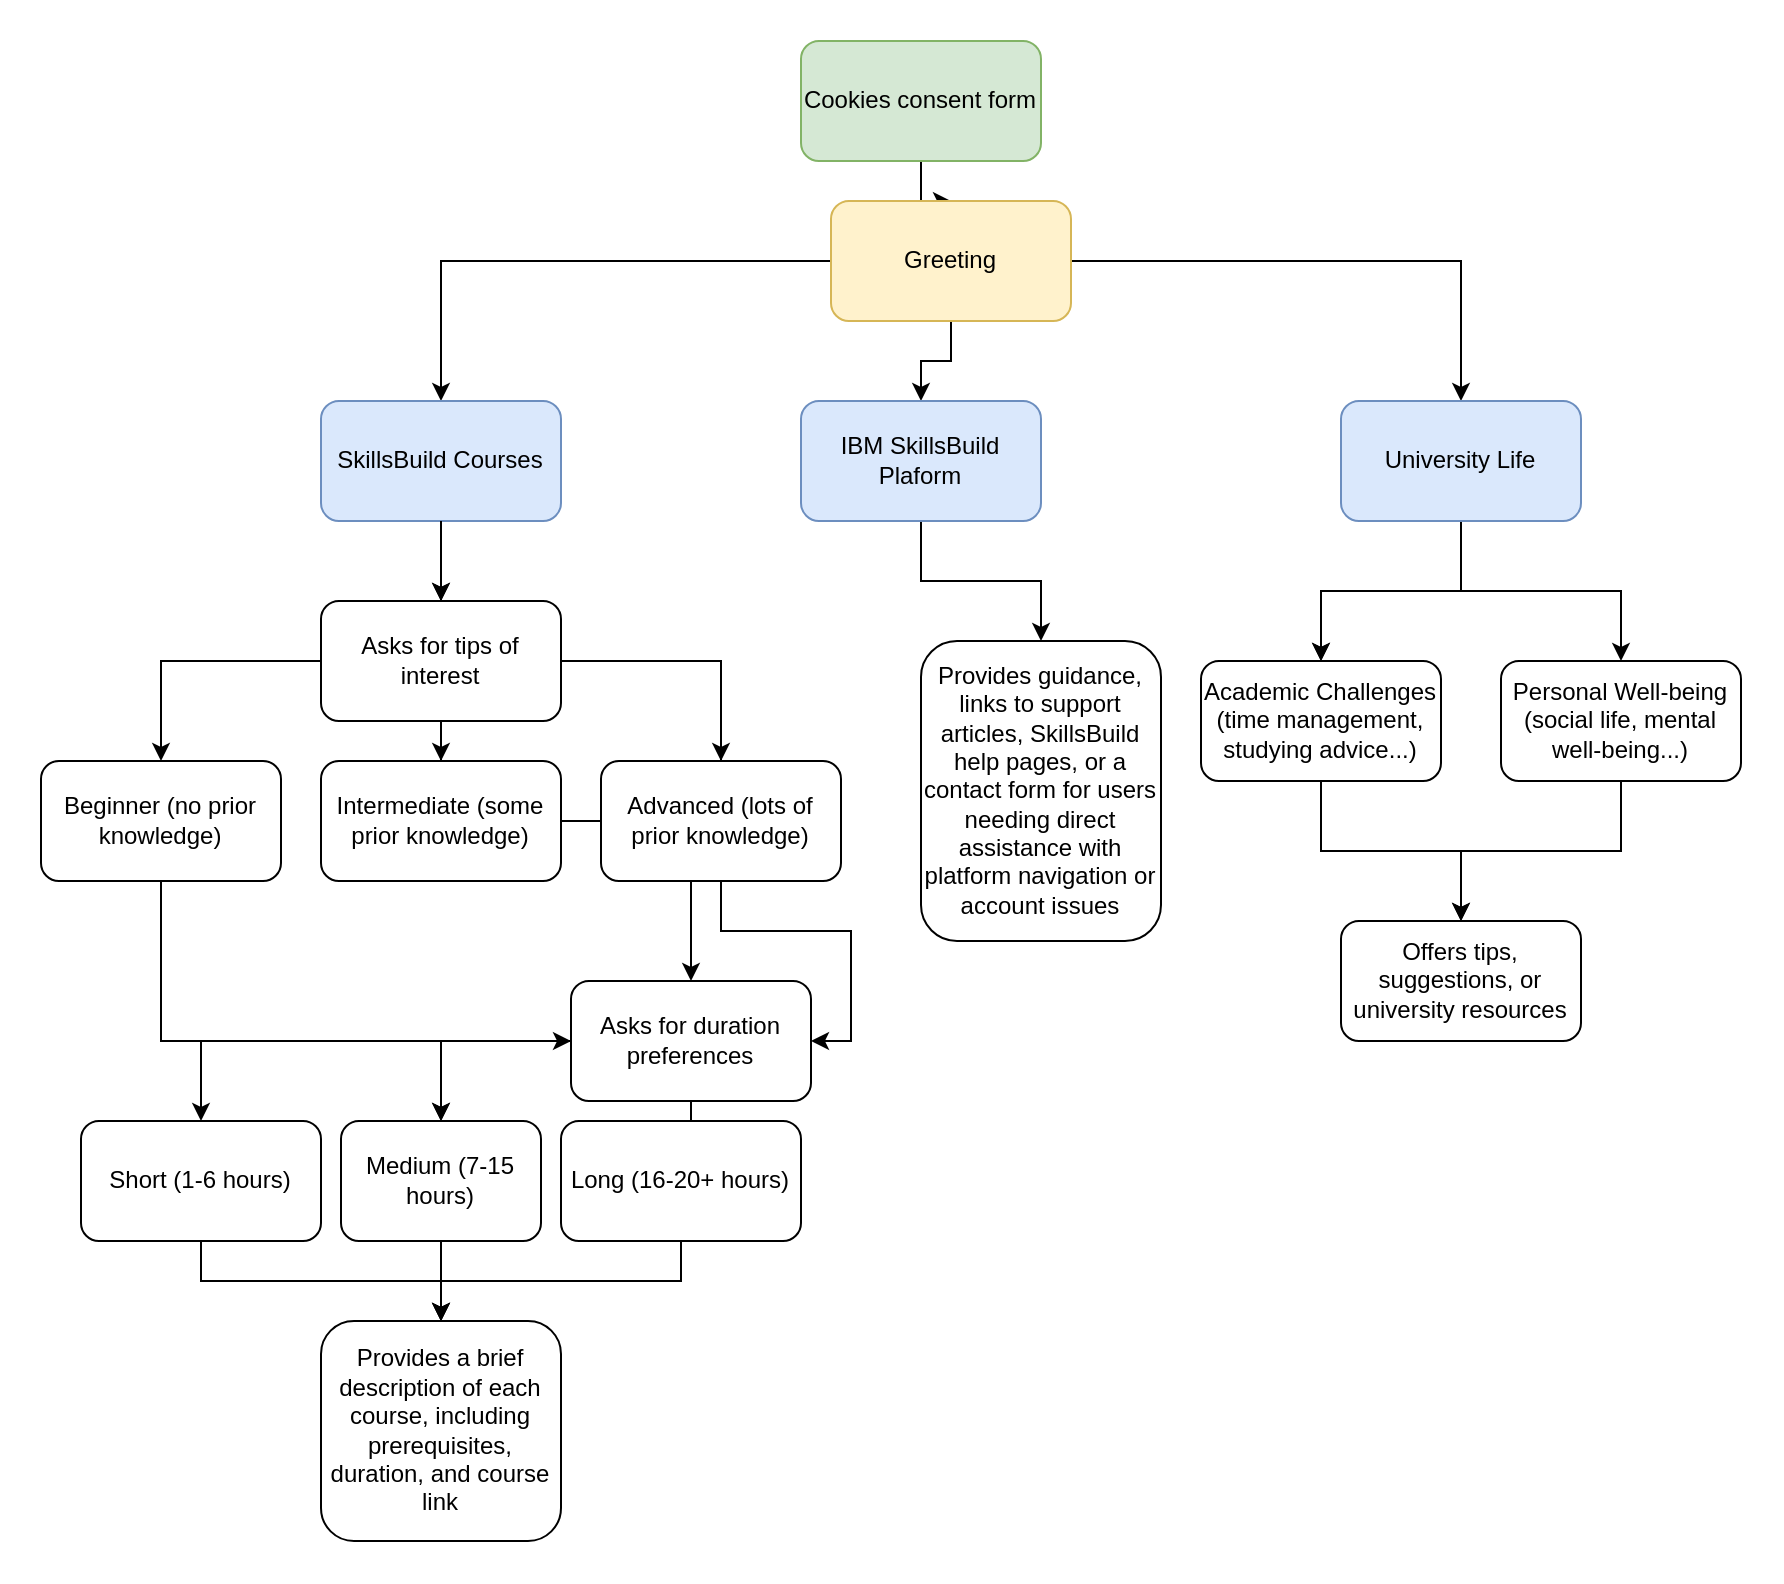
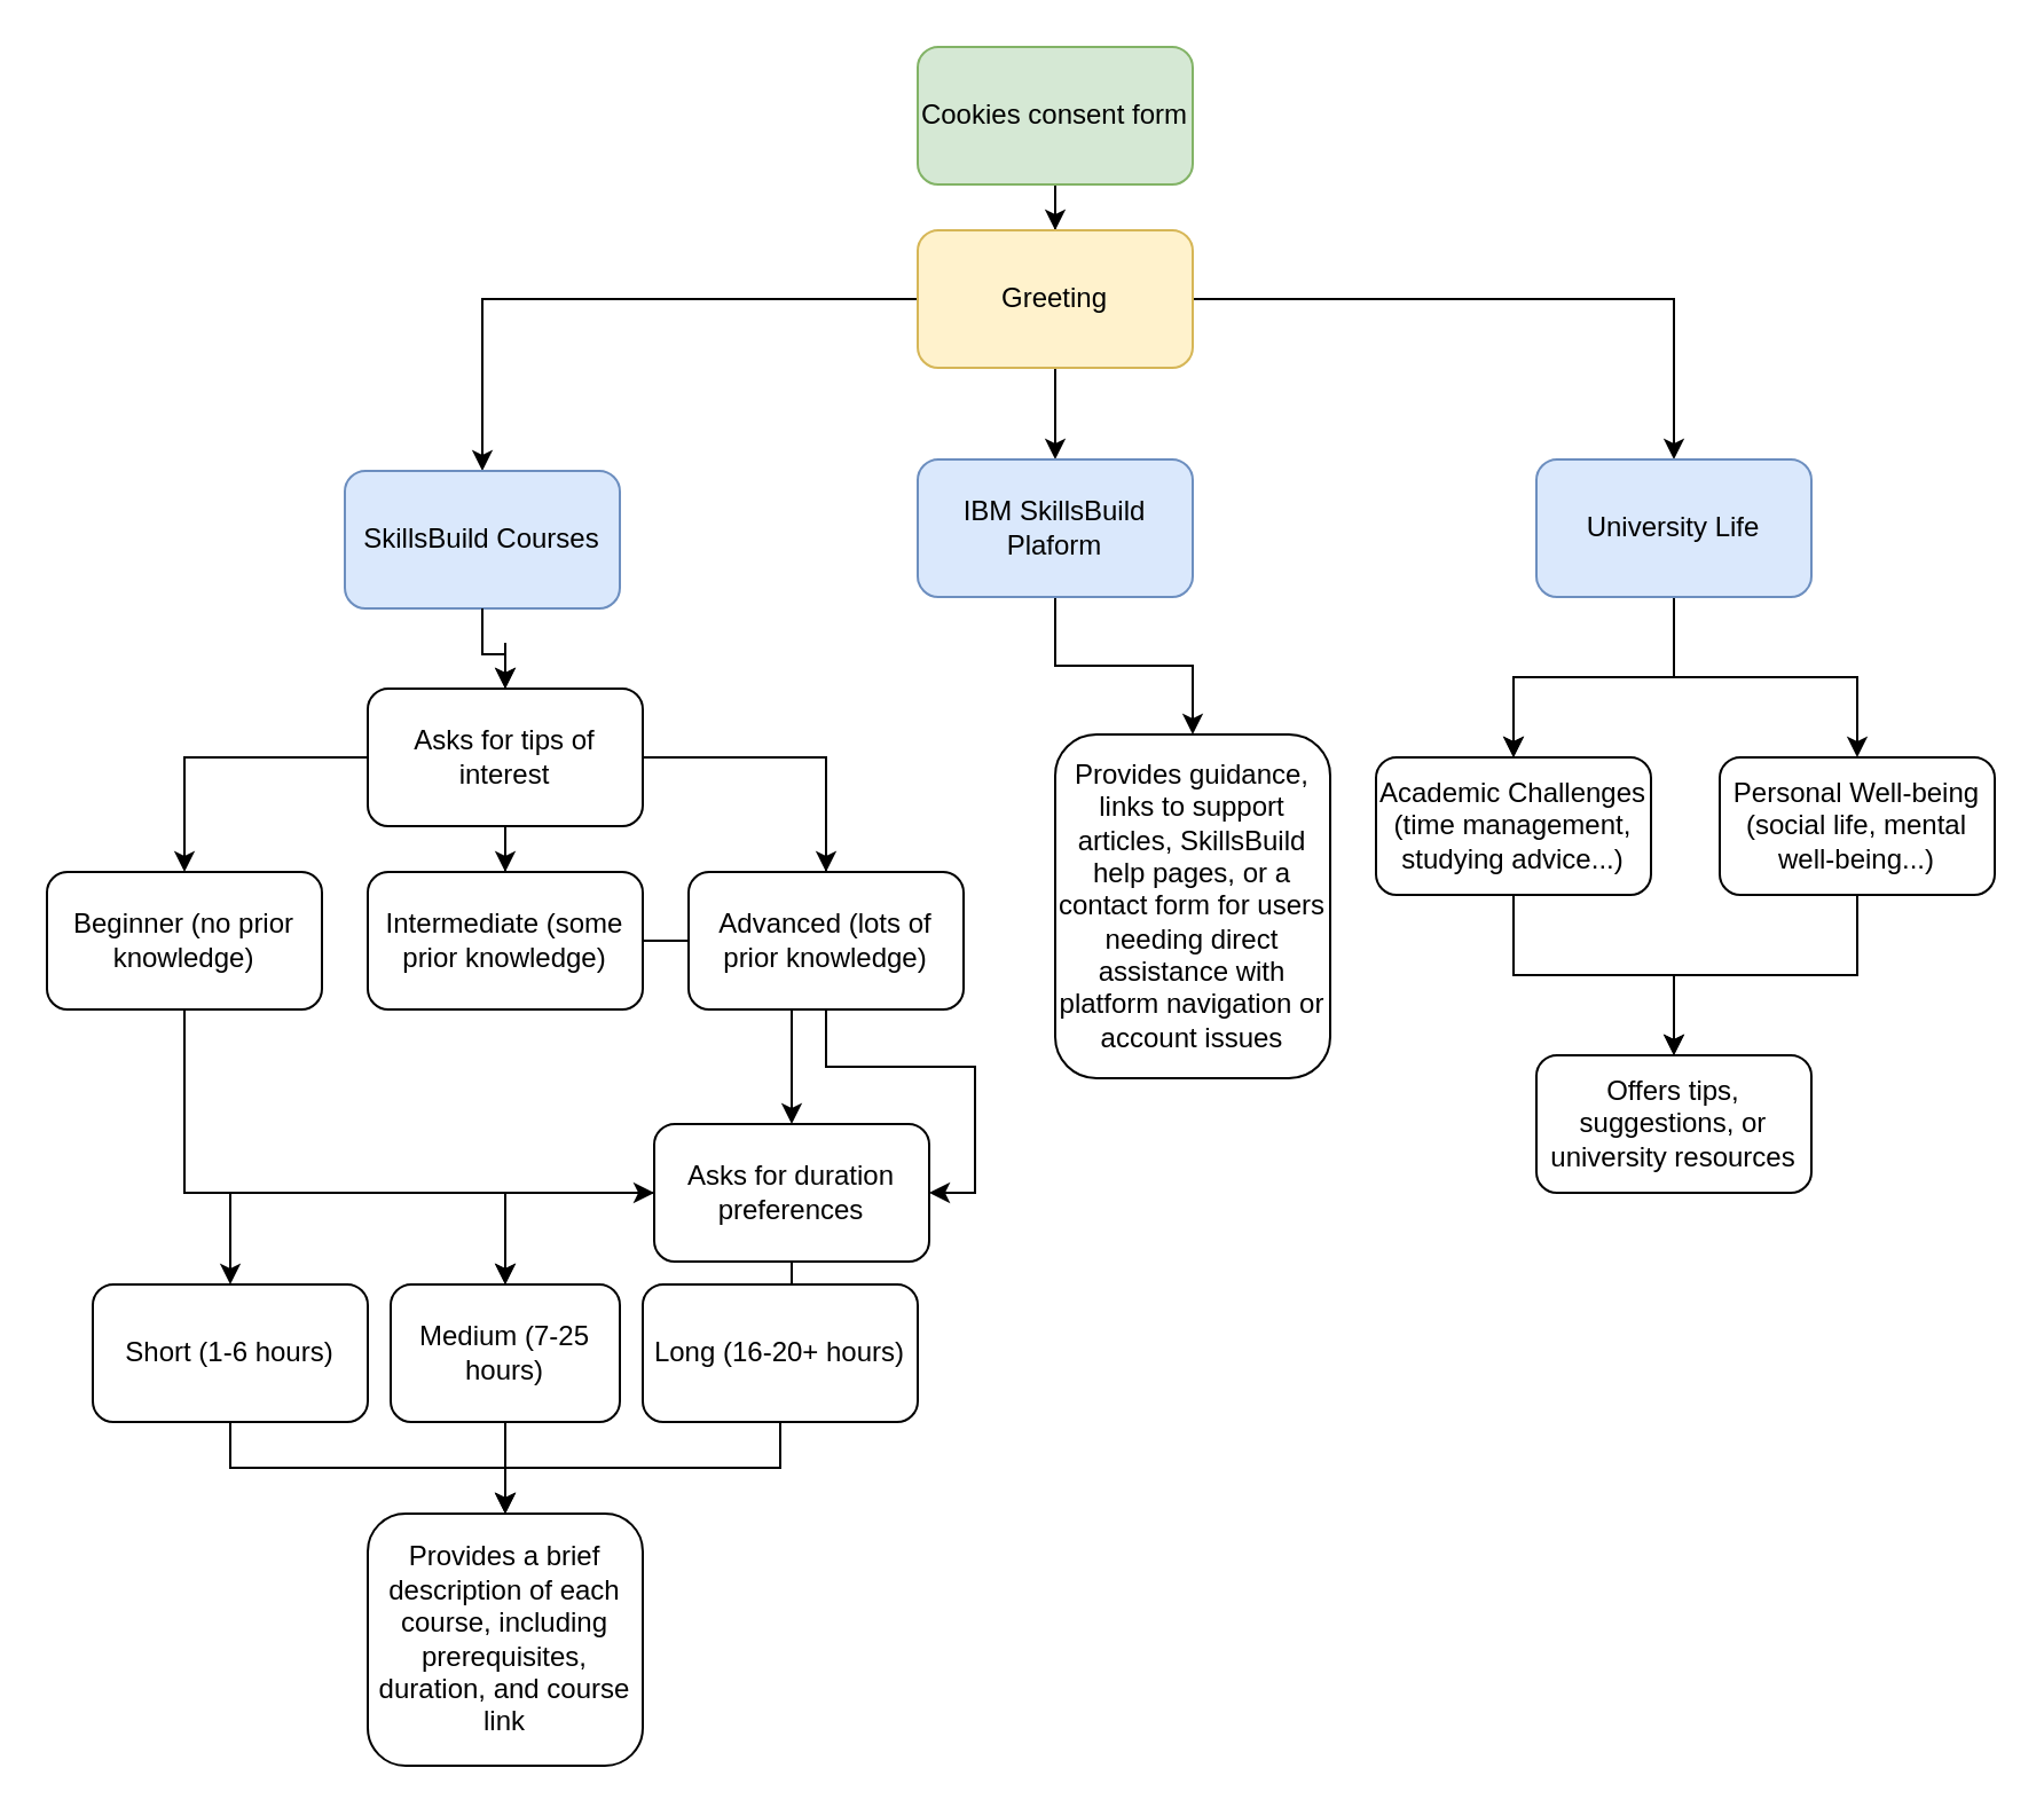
- <mxCell id="7" value="Greeting" style="whiteSpace=wrap;html=1;rounded=1;fillColor=#fff2cc;strokeColor=#d6b656;" parent="1" vertex="1"><mxGeometry x="415" y="100" width="120" height="60" as="geometry" /></mxCell>
+ <mxCell id="7" value="Greeting" style="whiteSpace=wrap;html=1;rounded=1;fillColor=#fff2cc;strokeColor=#d6b656;" parent="1" vertex="1"><mxGeometry x="400" y="100" width="120" height="60" as="geometry" /></mxCell>
- <mxCell id="13" value="SkillsBuild Courses" style="whiteSpace=wrap;html=1;rounded=1;fillColor=#dae8fc;strokeColor=#6c8ebf;" parent="1" vertex="1"><mxGeometry x="160" y="200" width="120" height="60" as="geometry" /></mxCell>
+ <mxCell id="13" value="SkillsBuild Courses" style="whiteSpace=wrap;html=1;rounded=1;fillColor=#dae8fc;strokeColor=#6c8ebf;" parent="1" vertex="1"><mxGeometry x="150" y="205" width="120" height="60" as="geometry" /></mxCell>
- <mxCell id="36" value="Medium (7-15 hours)" style="whiteSpace=wrap;html=1;rounded=1;" parent="1" vertex="1"><mxGeometry x="170" y="560" width="100" height="60" as="geometry" /></mxCell>
+ <mxCell id="36" value="Medium (7-25 hours)" style="whiteSpace=wrap;html=1;rounded=1;" parent="1" vertex="1"><mxGeometry x="170" y="560" width="100" height="60" as="geometry" /></mxCell>
